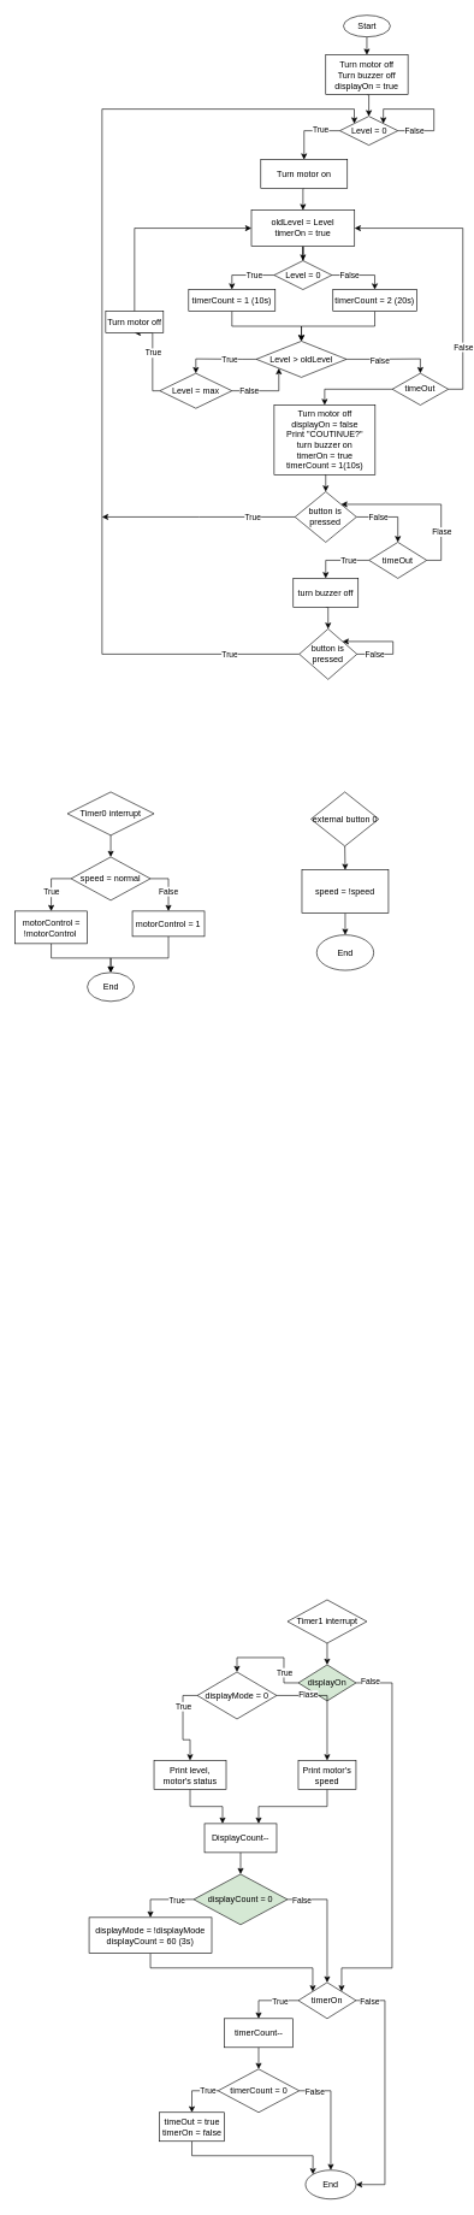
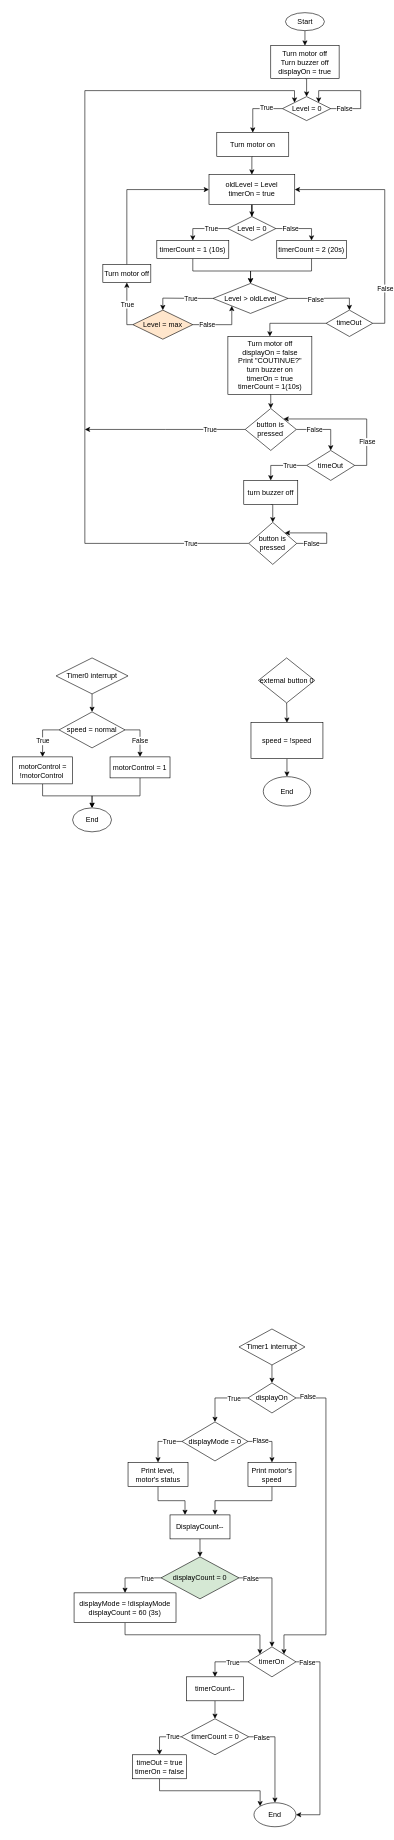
- <mxCell id="41" value="Turn motor off" style="rounded=0;whiteSpace=wrap;html=1;" parent="1" vertex="1"><mxGeometry x="146" y="430" width="80" height="30" as="geometry" /></mxCell>
+ <mxCell id="41" value="Turn motor off" style="rounded=0;whiteSpace=wrap;html=1;" parent="1" vertex="1"><mxGeometry x="171" y="440" width="80" height="30" as="geometry" /></mxCell>
- <mxCell id="39" value="Level = max" style="rhombus;whiteSpace=wrap;html=1;" parent="1" vertex="1"><mxGeometry x="221" y="516" width="100" height="48.5" as="geometry" /></mxCell>
+ <mxCell id="39" value="Level = max" style="rhombus;whiteSpace=wrap;html=1;fillColor=#ffe6cc;" parent="1" vertex="1"><mxGeometry x="221" y="516" width="100" height="48.5" as="geometry" /></mxCell>
- <mxCell id="77" value="displayOn" style="rhombus;whiteSpace=wrap;html=1;fillColor=#d5e8d4;" parent="1" vertex="1"><mxGeometry x="413" y="2305" width="80" height="50" as="geometry" /></mxCell>
+ <mxCell id="77" value="displayOn" style="rhombus;whiteSpace=wrap;html=1;" parent="1" vertex="1"><mxGeometry x="413" y="2305" width="80" height="50" as="geometry" /></mxCell>
- <mxCell id="82" value="displayMode = 0" style="rhombus;whiteSpace=wrap;html=1;" parent="1" vertex="1"><mxGeometry x="273" y="2315" width="110" height="65" as="geometry" /></mxCell>
+ <mxCell id="82" value="displayMode = 0" style="rhombus;whiteSpace=wrap;html=1;" parent="1" vertex="1"><mxGeometry x="303" y="2370" width="110" height="65" as="geometry" /></mxCell>
